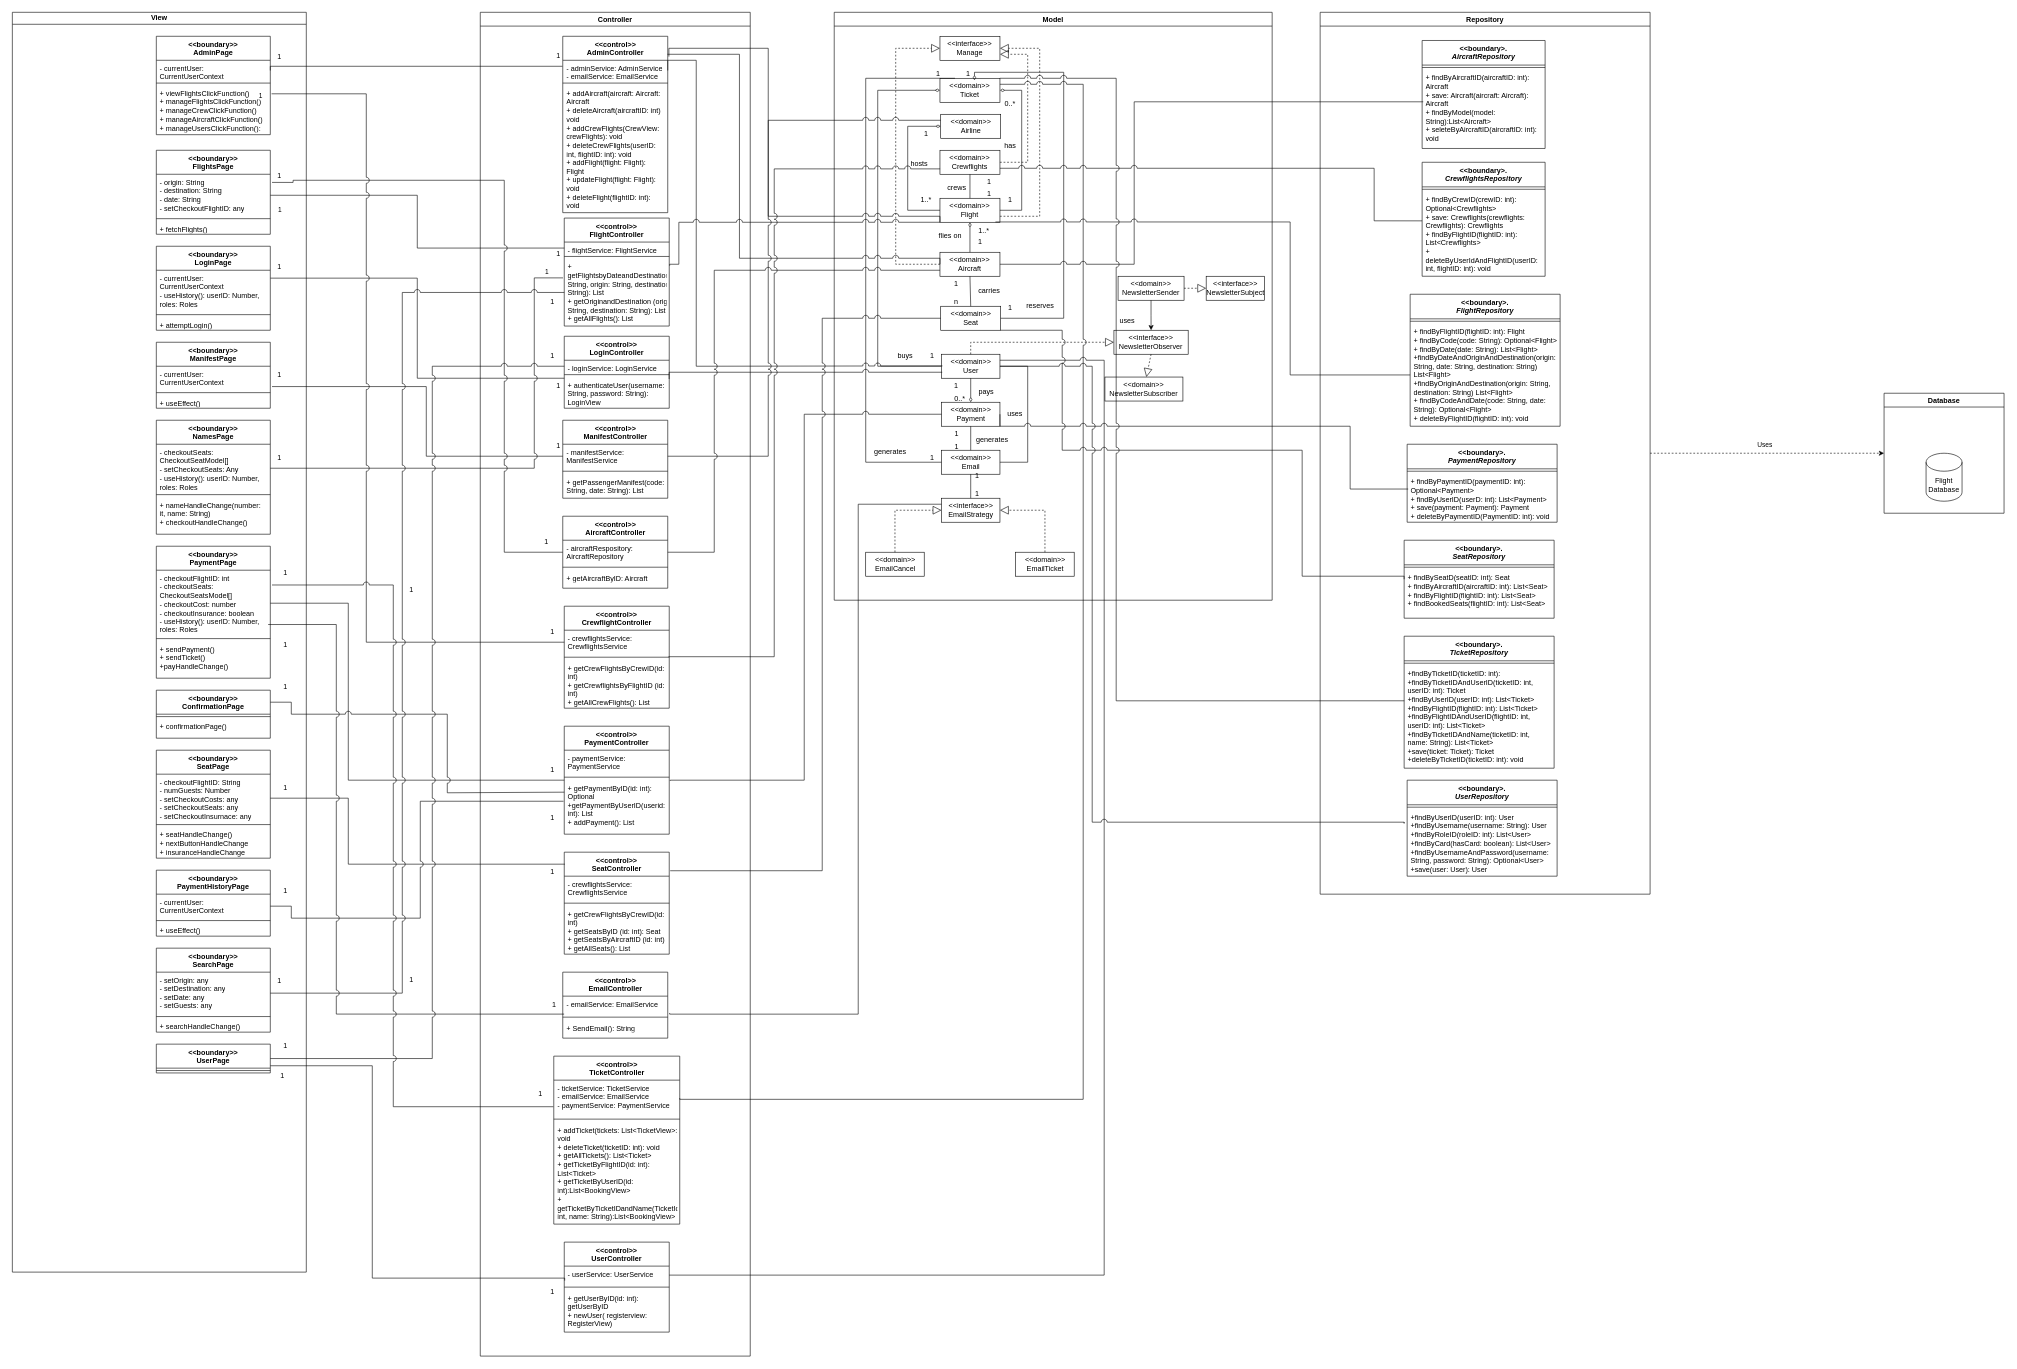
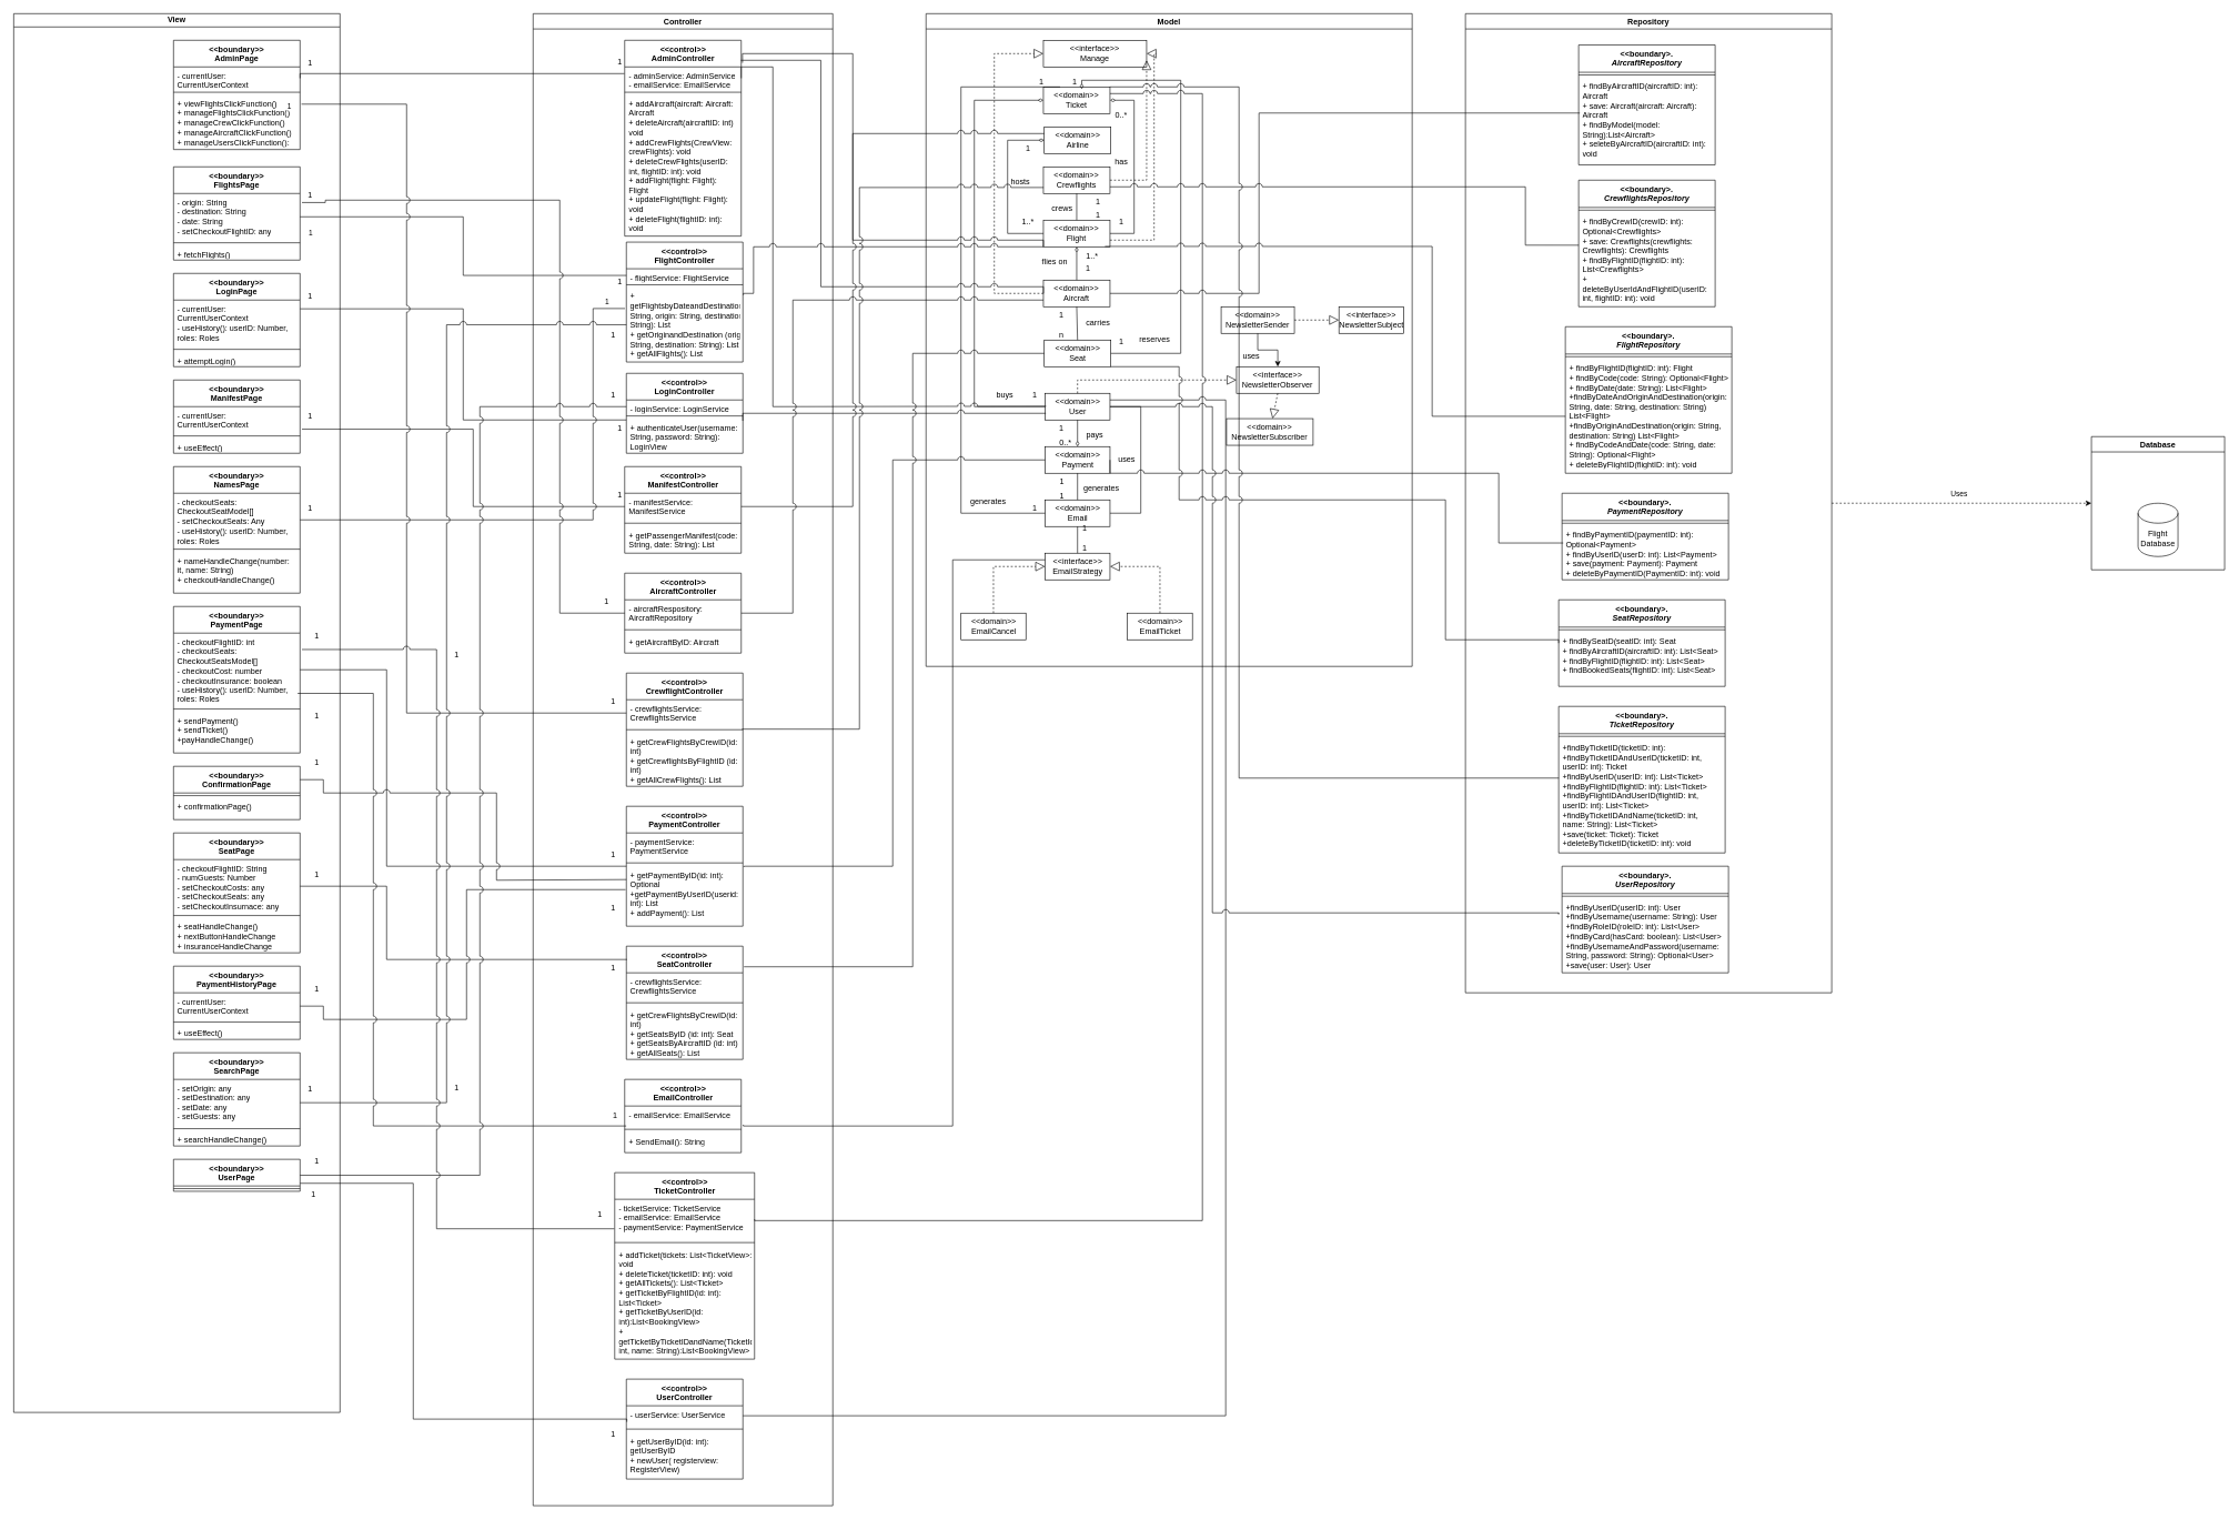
- <mxCell id="115" value="&amp;lt;&amp;lt;interface&amp;gt;&amp;gt;&lt;br&gt;Manage" style="rounded=0;whiteSpace=wrap;html=1;" vertex="1" parent="102"><mxGeometry x="176.25" y="40" width="100" height="40" as="geometry" /></mxCell>
+ <mxCell id="115" value="&amp;lt;&amp;lt;interface&amp;gt;&amp;gt;&lt;br&gt;Manage" style="rounded=0;whiteSpace=wrap;html=1;" vertex="1" parent="102"><mxGeometry x="176.25" y="40" width="155" height="40" as="geometry" /></mxCell>
- <mxCell id="131" value="&amp;lt;&amp;lt;domain&amp;gt;&amp;gt;&lt;br style=&quot;border-color: var(--border-color);&quot;&gt;NewsletterSender" style="rounded=0;whiteSpace=wrap;html=1;" vertex="1" parent="102"><mxGeometry x="473.13" y="440" width="110" height="40" as="geometry" /></mxCell>
+ <mxCell id="131" value="&amp;lt;&amp;lt;domain&amp;gt;&amp;gt;&lt;br style=&quot;border-color: var(--border-color);&quot;&gt;NewsletterSender" style="rounded=0;whiteSpace=wrap;html=1;" vertex="1" parent="102"><mxGeometry x="443.13" y="440" width="110" height="40" as="geometry" /></mxCell>
